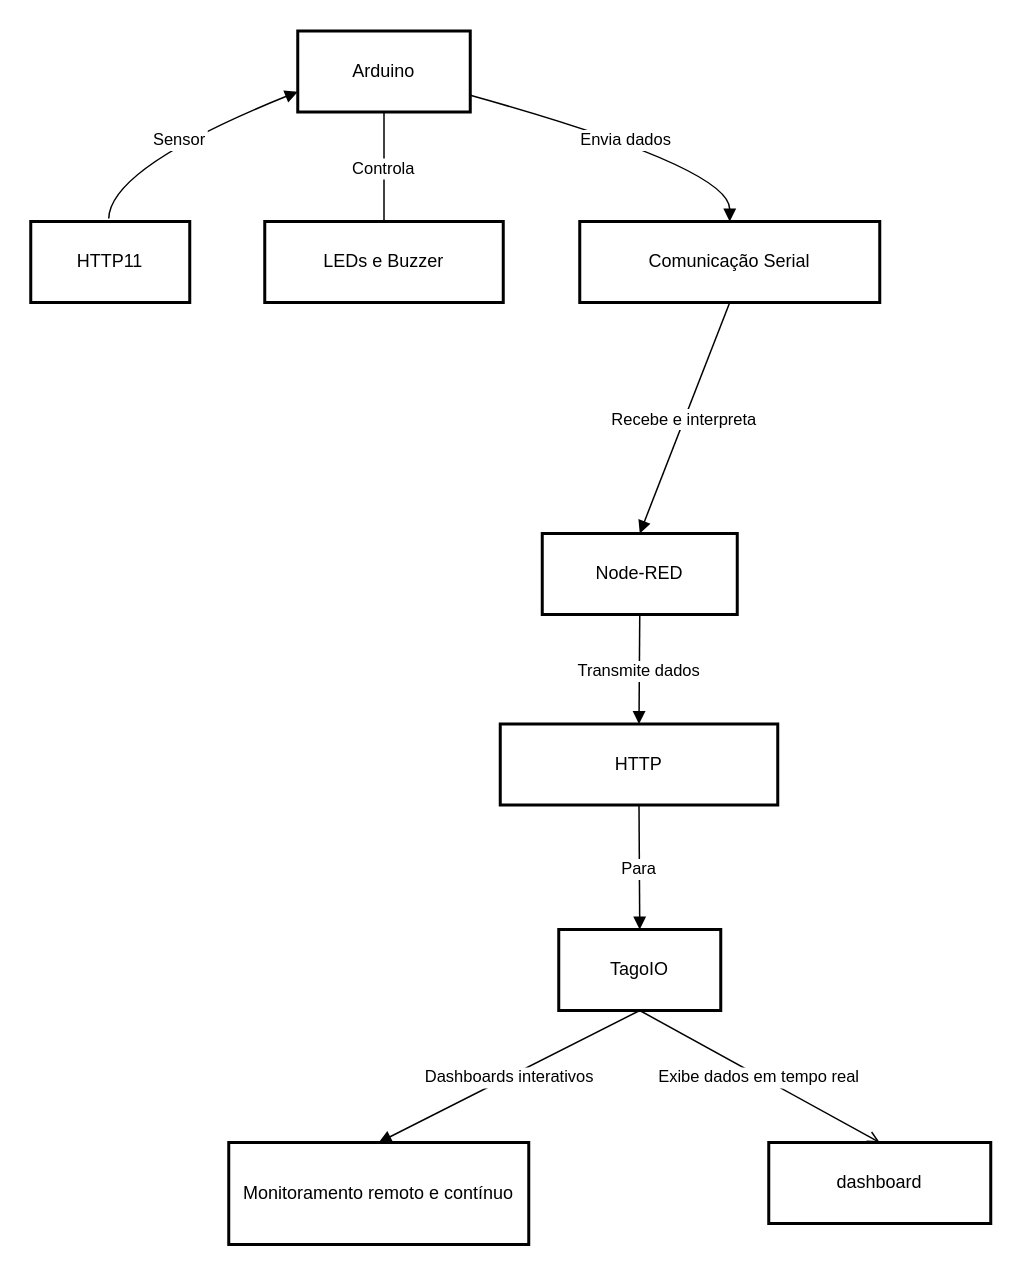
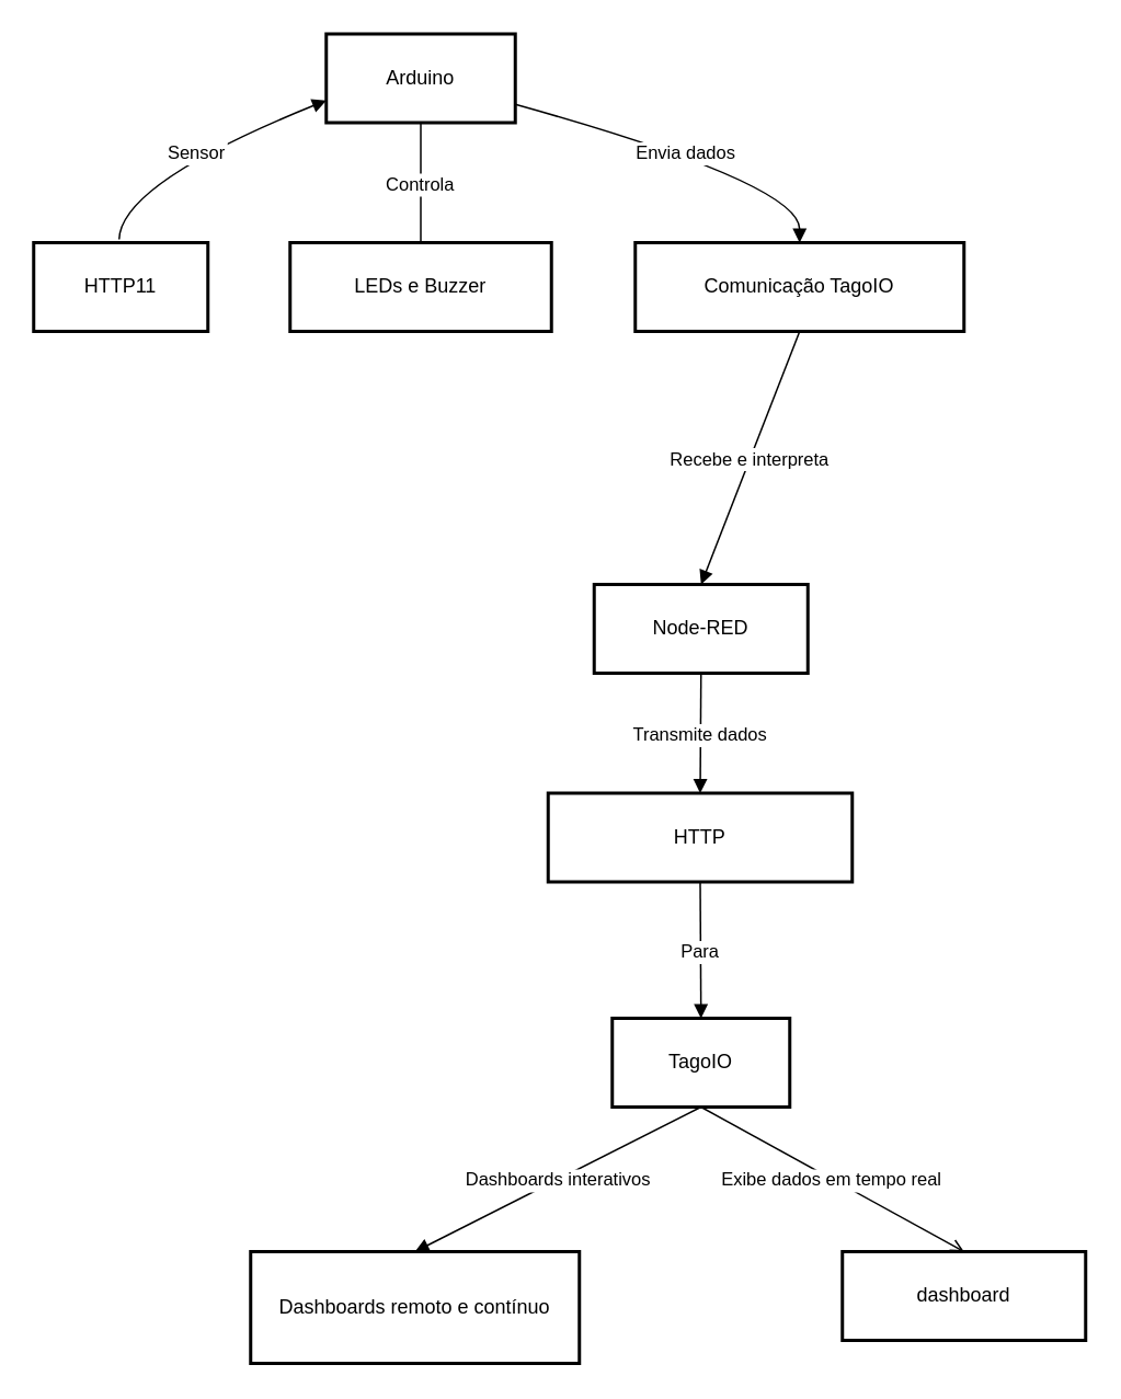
- <mxCell id="5" value="Comunicação Serial" style="whiteSpace=wrap;strokeWidth=2;" parent="1" vertex="1"><mxGeometry x="386" y="147" width="200" height="54" as="geometry" /></mxCell>
+ <mxCell id="5" value="Comunicação TagoIO" style="whiteSpace=wrap;strokeWidth=2;" parent="1" vertex="1"><mxGeometry x="386" y="147" width="200" height="54" as="geometry" /></mxCell>
- <mxCell id="10" value="Monitoramento remoto e contínuo" style="whiteSpace=wrap;strokeWidth=2;" parent="1" vertex="1"><mxGeometry x="152" y="761" width="200" height="68" as="geometry" /></mxCell>
+ <mxCell id="10" value="Dashboards remoto e contínuo" style="whiteSpace=wrap;strokeWidth=2;" parent="1" vertex="1"><mxGeometry x="152" y="761" width="200" height="68" as="geometry" /></mxCell>
